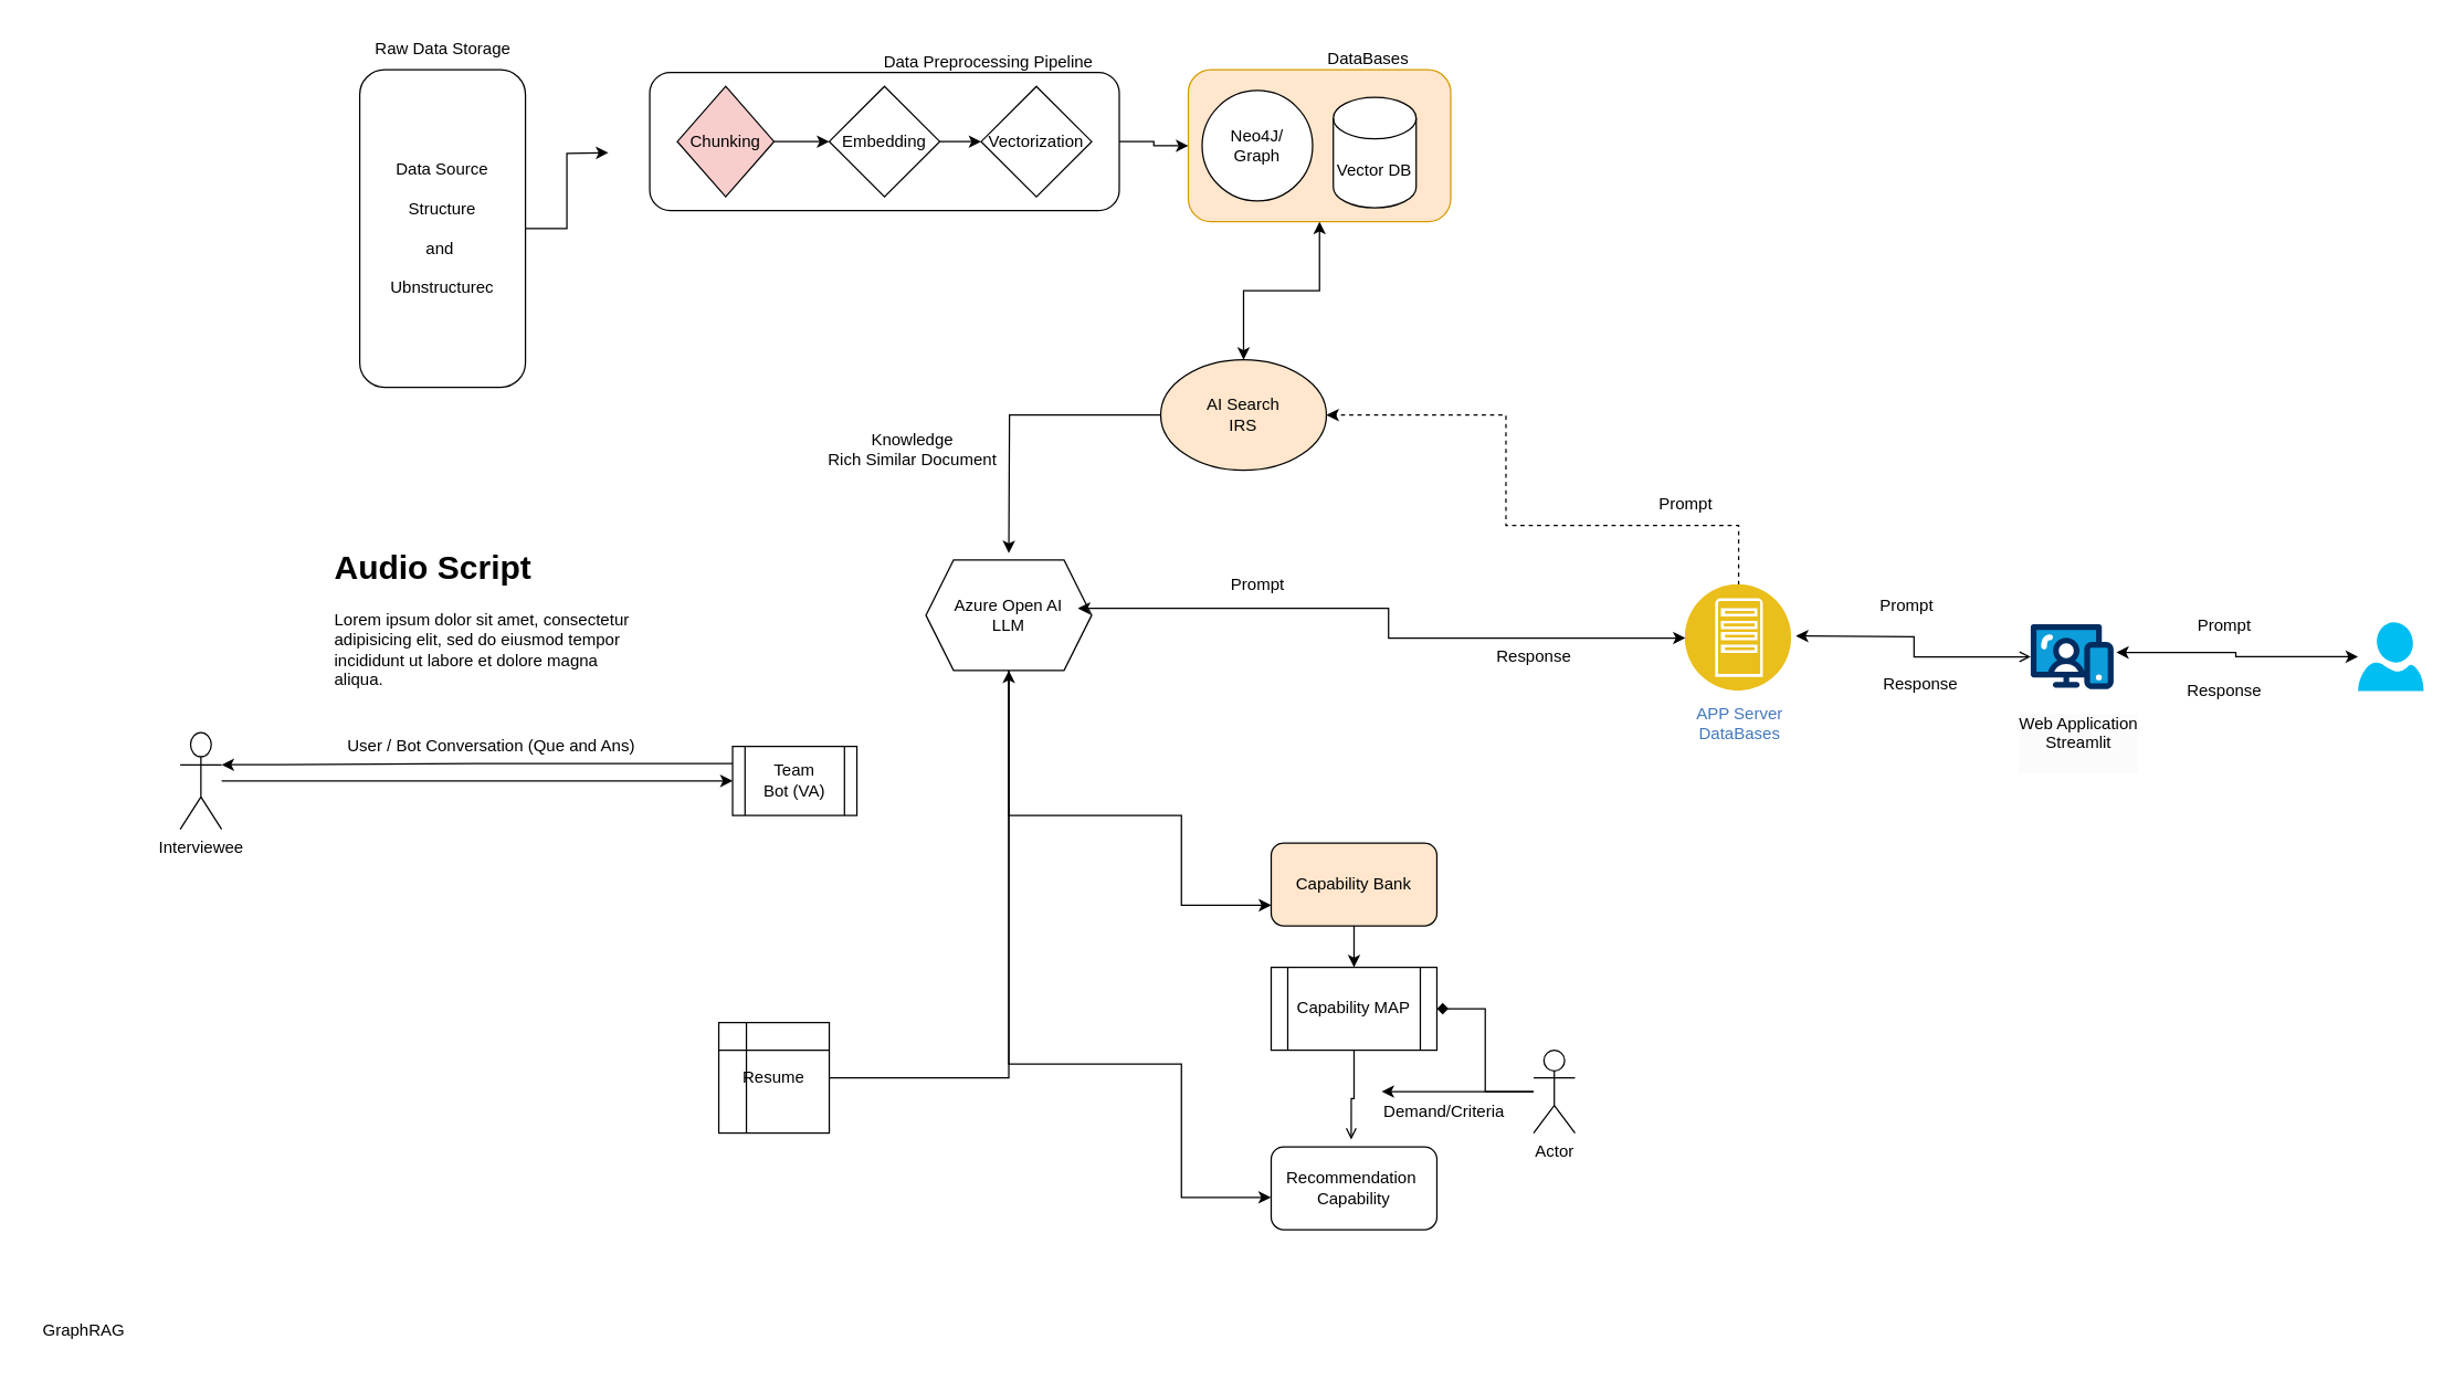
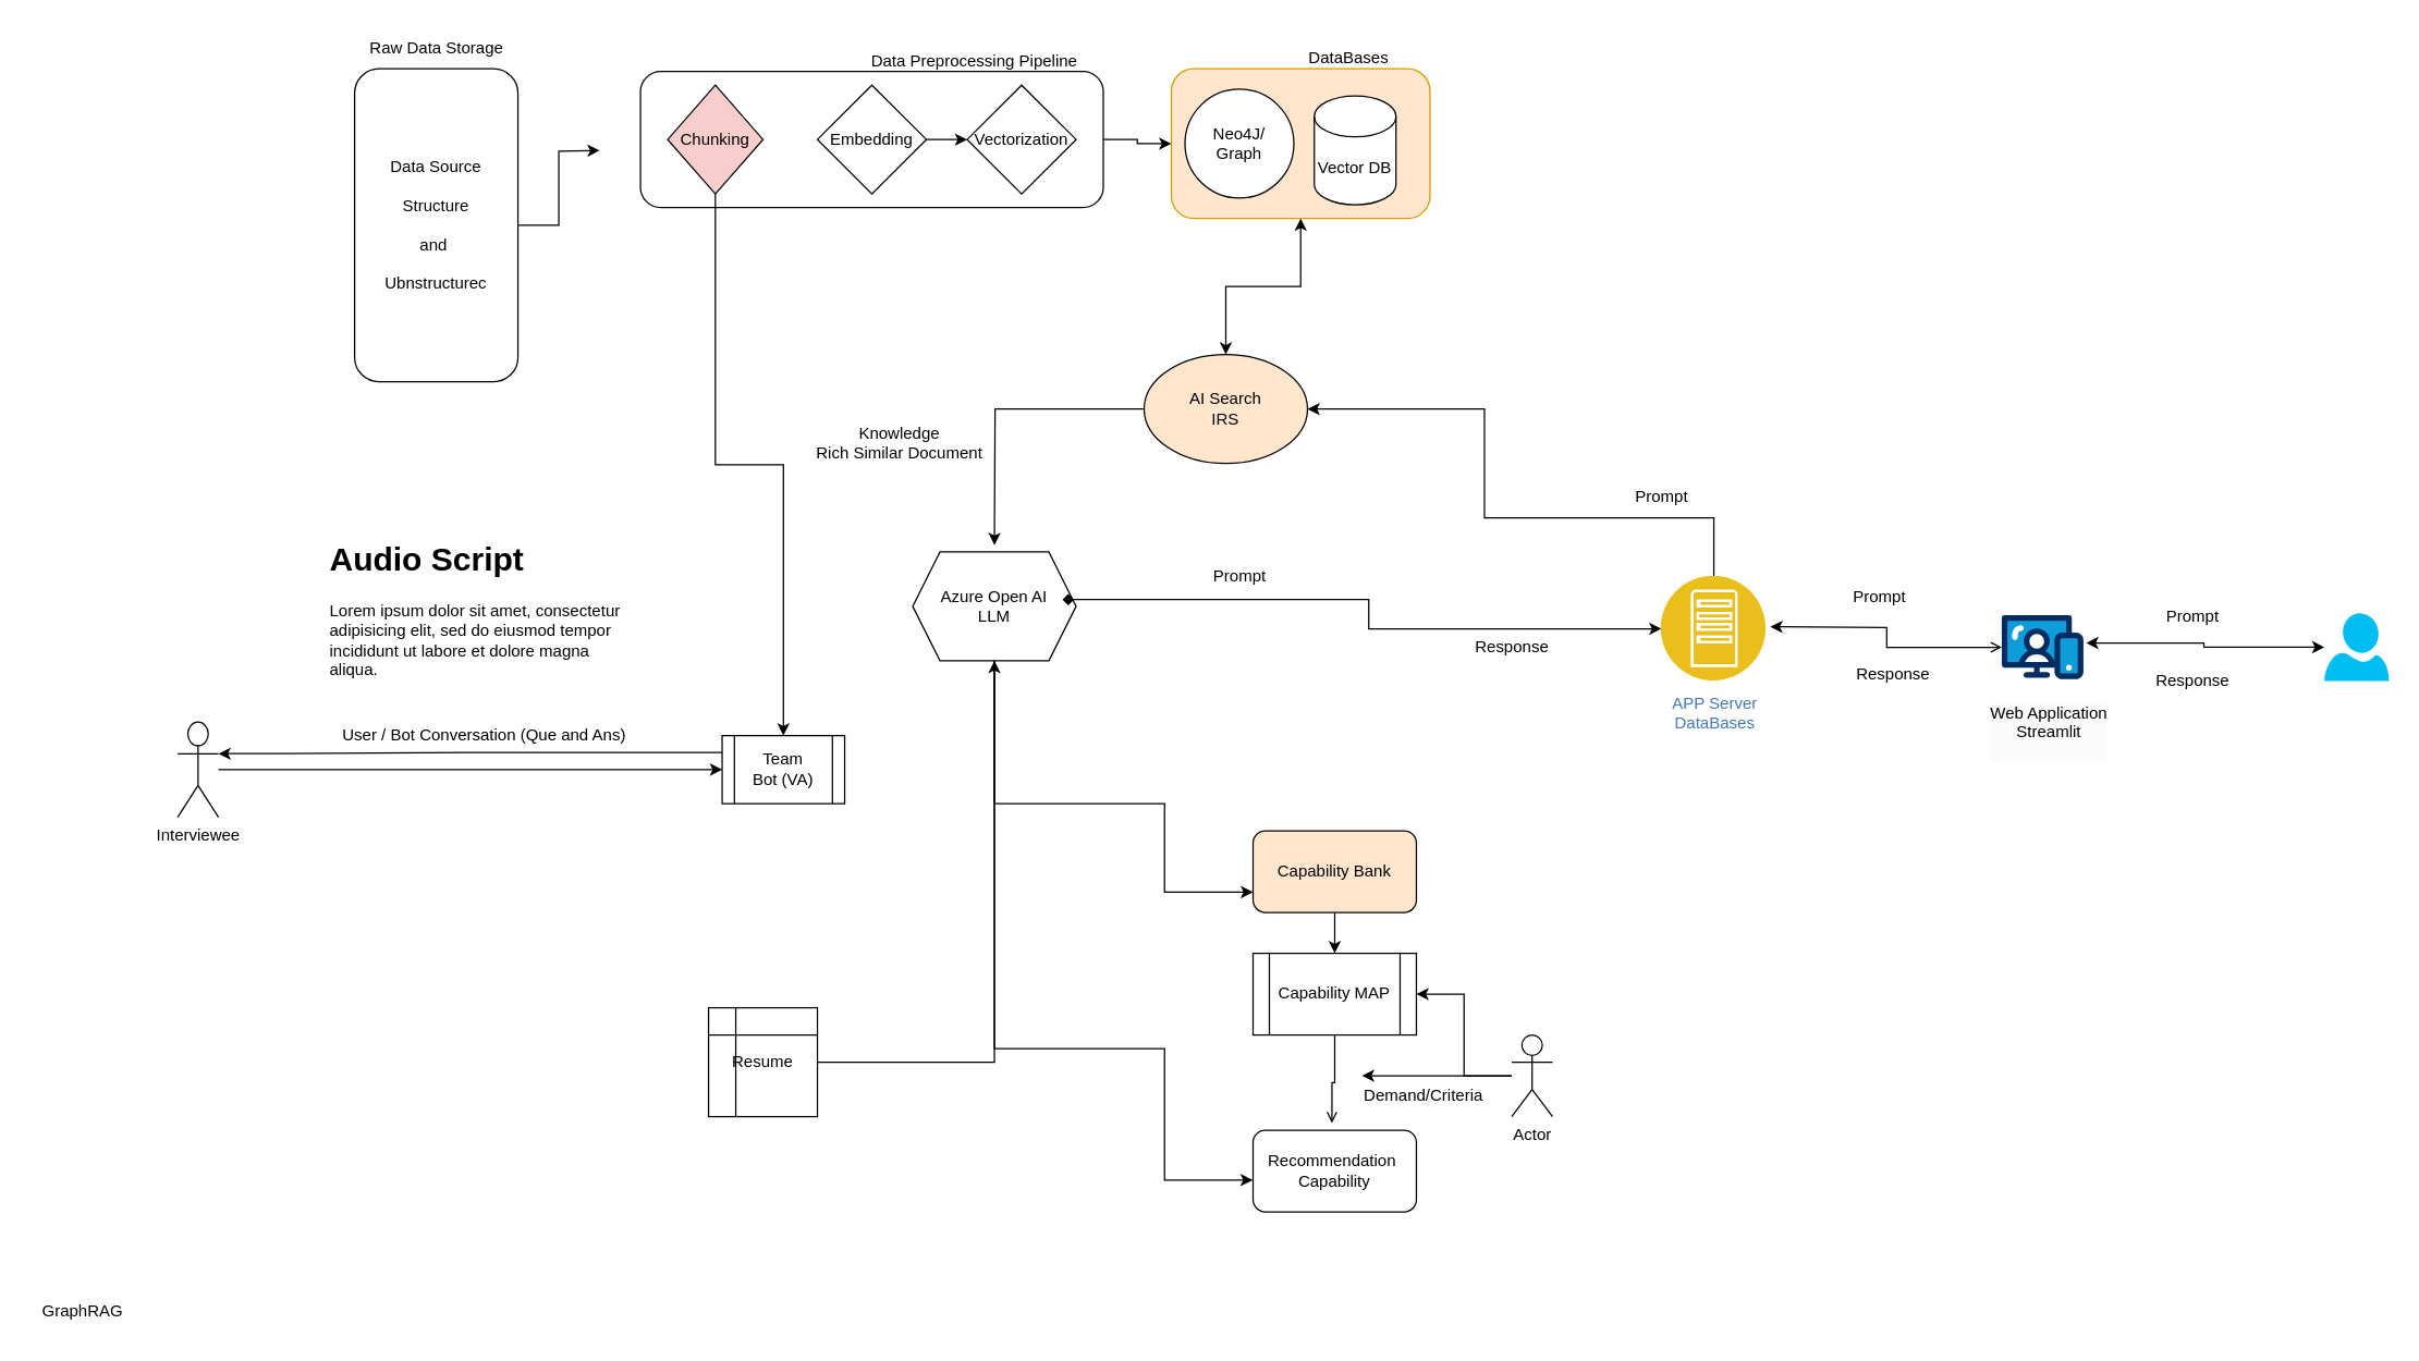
- <mxCell id="14" style="edgeStyle=orthogonalEdgeStyle;rounded=0;orthogonalLoop=1;jettySize=auto;html=1;entryX=0;entryY=0.5;entryDx=0;entryDy=0;" parent="12" source="15" target="17" edge="1"><mxGeometry relative="1" as="geometry" /></mxCell>
+ <mxCell id="14" style="edgeStyle=orthogonalEdgeStyle;rounded=0;orthogonalLoop=1;jettySize=auto;html=1;" parent="12" source="15" target="5" edge="1"><mxGeometry relative="1" as="geometry" /></mxCell>
- <mxCell id="51" style="edgeStyle=orthogonalEdgeStyle;rounded=0;orthogonalLoop=1;jettySize=auto;html=1;entryX=1;entryY=0.5;entryDx=0;entryDy=0;dashed=1;" edge="1" parent="1" source="52" target="41"><mxGeometry relative="1" as="geometry"><Array as="points"><mxPoint x="1259" y="380" /><mxPoint x="1090" y="380" /><mxPoint x="1090" y="300" /></Array></mxGeometry></mxCell>
+ <mxCell id="51" style="edgeStyle=orthogonalEdgeStyle;rounded=0;orthogonalLoop=1;jettySize=auto;html=1;entryX=1;entryY=0.5;entryDx=0;entryDy=0;" edge="1" parent="1" source="52" target="41"><mxGeometry relative="1" as="geometry"><Array as="points"><mxPoint x="1259" y="380" /><mxPoint x="1090" y="380" /><mxPoint x="1090" y="300" /></Array></mxGeometry></mxCell>
- <mxCell id="53" style="edgeStyle=orthogonalEdgeStyle;rounded=0;orthogonalLoop=1;jettySize=auto;html=1;entryX=0.917;entryY=0.438;entryDx=0;entryDy=0;entryPerimeter=0;startArrow=classic;startFill=1;" edge="1" parent="1" source="52" target="21"><mxGeometry relative="1" as="geometry" /></mxCell>
+ <mxCell id="53" style="edgeStyle=orthogonalEdgeStyle;rounded=0;orthogonalLoop=1;jettySize=auto;html=1;entryX=0.917;entryY=0.438;entryDx=0;entryDy=0;entryPerimeter=0;startArrow=classic;startFill=1;endArrow=diamond;" edge="1" parent="1" source="52" target="21"><mxGeometry relative="1" as="geometry" /></mxCell>
- <mxCell id="33" value="" style="edgeStyle=orthogonalEdgeStyle;rounded=0;orthogonalLoop=1;jettySize=auto;html=1;endArrow=diamond;" parent="1" source="35" target="32" edge="1"><mxGeometry relative="1" as="geometry" /></mxCell>
+ <mxCell id="33" value="" style="edgeStyle=orthogonalEdgeStyle;rounded=0;orthogonalLoop=1;jettySize=auto;html=1;" parent="1" source="35" target="32" edge="1"><mxGeometry relative="1" as="geometry" /></mxCell>
